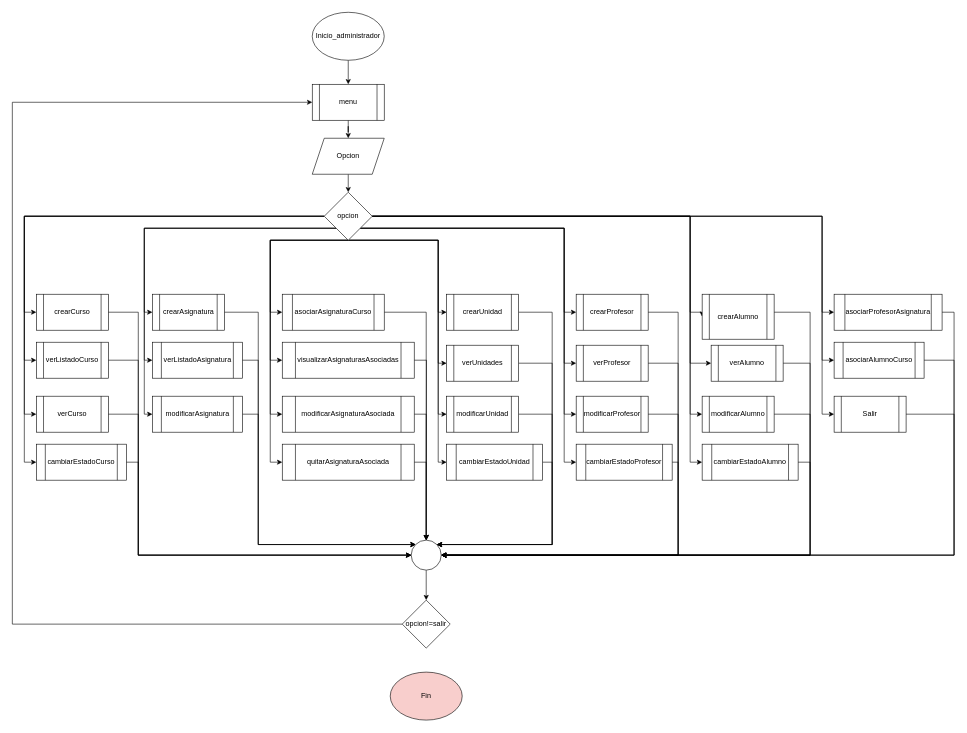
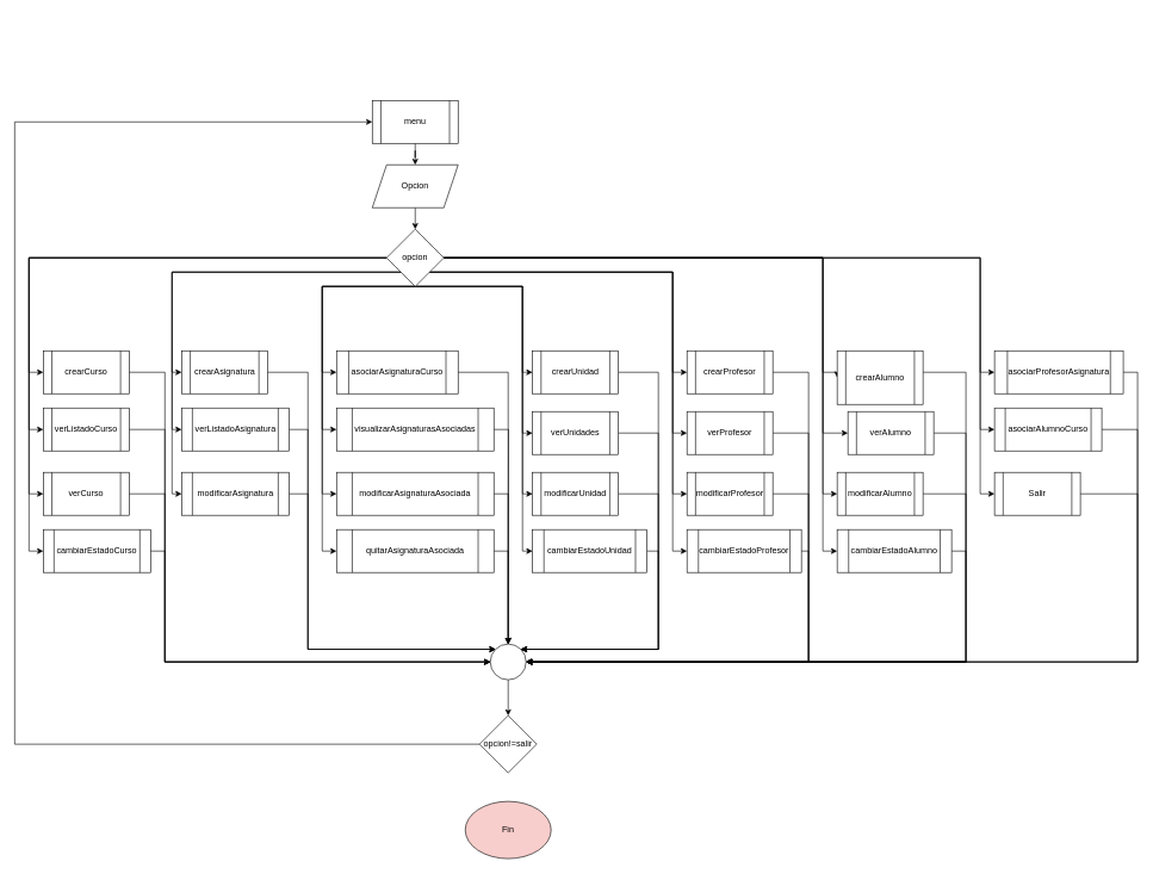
- <mxCell id="3" value="Inicio_administrador" style="ellipse;whiteSpace=wrap;html=1;" vertex="1" parent="1"><mxGeometry x="520" width="120" height="80" as="geometry" y="20" /></mxCell>
- <mxCell id="2" style="edgeStyle=orthogonalEdgeStyle;rounded=0;orthogonalLoop=1;jettySize=auto;html=1;entryX=0.5;entryY=0;entryDx=0;entryDy=0;" edge="1" parent="1" source="3" target="86"><mxGeometry relative="1" as="geometry" /></mxCell>
